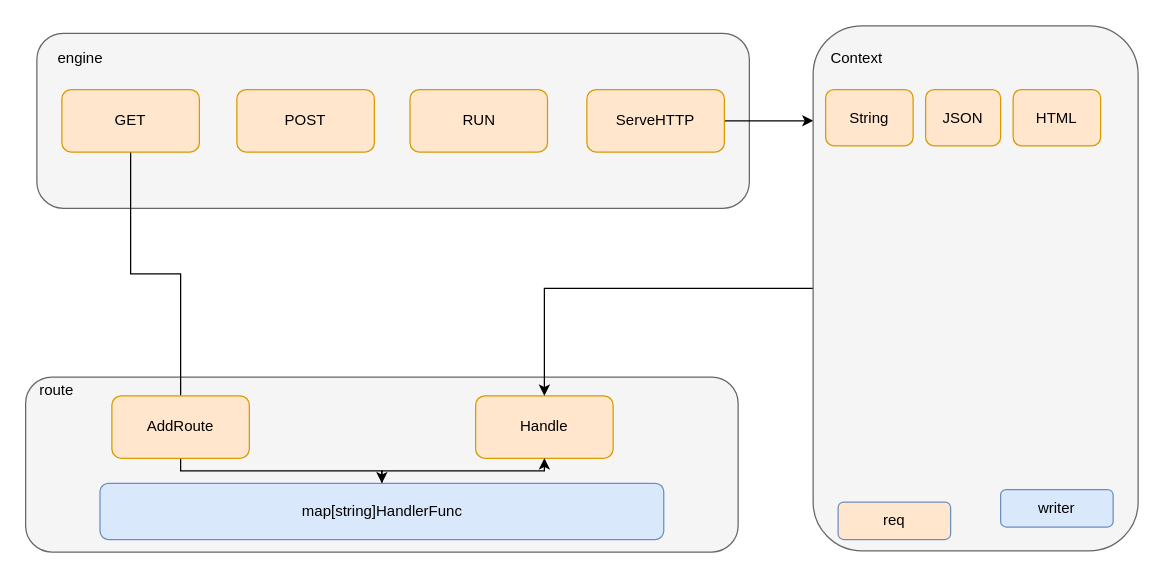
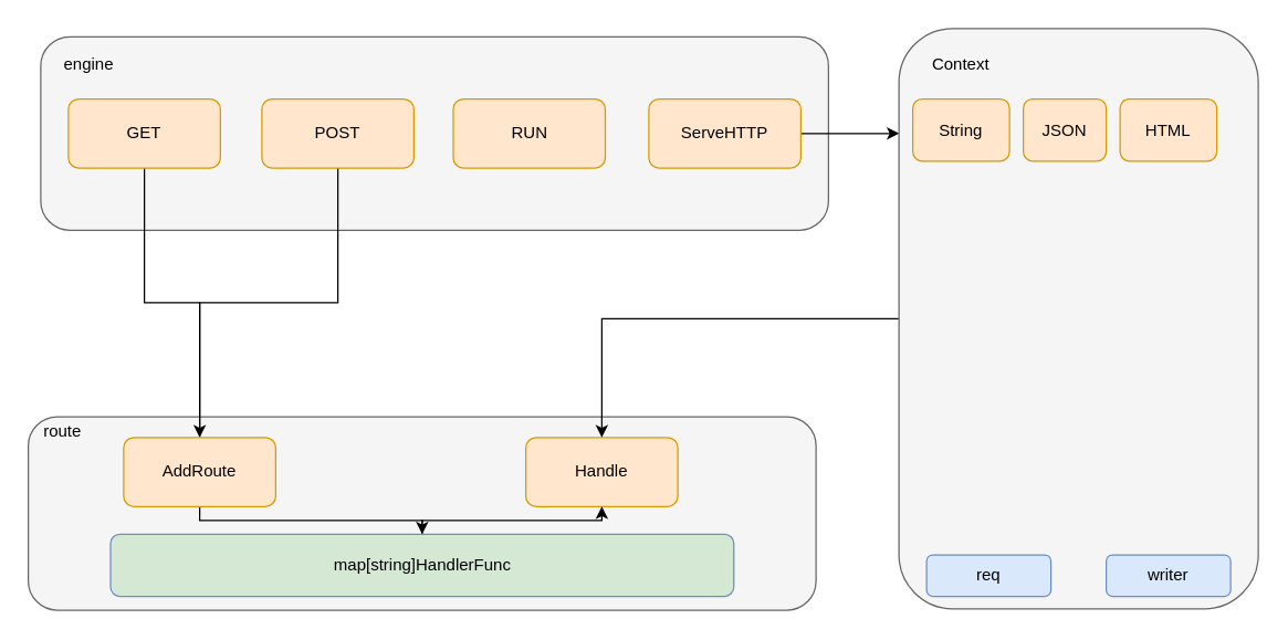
- <mxCell id="25" value="Context" style="text;html=1;strokeColor=none;fillColor=none;align=center;verticalAlign=middle;whiteSpace=wrap;rounded=0;" vertex="1" parent="1"><mxGeometry x="660" y="36" width="50" height="20" as="geometry" /></mxCell>
+ <mxCell id="25" value="Context" style="text;html=1;strokeColor=none;fillColor=none;align=center;verticalAlign=middle;whiteSpace=wrap;rounded=0;" vertex="1" parent="1"><mxGeometry x="670" y="36" width="50" height="20" as="geometry" /></mxCell>
+ <mxCell id="6" style="edgeStyle=orthogonalEdgeStyle;rounded=0;orthogonalLoop=1;jettySize=auto;html=1;entryX=0.5;entryY=0;entryDx=0;entryDy=0;" edge="1" parent="1" source="7" target="13"><mxGeometry relative="1" as="geometry" /></mxCell>
- <mxCell id="20" value="writer" style="rounded=1;whiteSpace=wrap;html=1;fillColor=#dae8fc;strokeColor=#6c8ebf;" vertex="1" parent="1"><mxGeometry x="800" y="391" width="90" height="30" as="geometry" /></mxCell>
+ <mxCell id="20" value="writer" style="rounded=1;whiteSpace=wrap;html=1;fillColor=#dae8fc;strokeColor=#6c8ebf;" vertex="1" parent="1"><mxGeometry x="800" y="401" width="90" height="30" as="geometry" /></mxCell>
- <mxCell id="16" value="map[string]HandlerFunc" style="rounded=1;whiteSpace=wrap;html=1;fillColor=#dae8fc;strokeColor=#6c8ebf;" vertex="1" parent="1"><mxGeometry x="79.5" y="386" width="451" height="45" as="geometry" /></mxCell>
+ <mxCell id="16" value="map[string]HandlerFunc" style="rounded=1;whiteSpace=wrap;html=1;fillColor=#d5e8d4;strokeColor=#6c8ebf;" vertex="1" parent="1"><mxGeometry x="79.5" y="386" width="451" height="45" as="geometry" /></mxCell>
- <mxCell id="21" value="req" style="rounded=1;whiteSpace=wrap;html=1;fillColor=#ffe6cc;strokeColor=#6c8ebf;" vertex="1" parent="1"><mxGeometry x="670" y="401" width="90" height="30" as="geometry" /></mxCell>
+ <mxCell id="21" value="req" style="rounded=1;whiteSpace=wrap;html=1;fillColor=#dae8fc;strokeColor=#6c8ebf;" vertex="1" parent="1"><mxGeometry x="670" y="401" width="90" height="30" as="geometry" /></mxCell>
